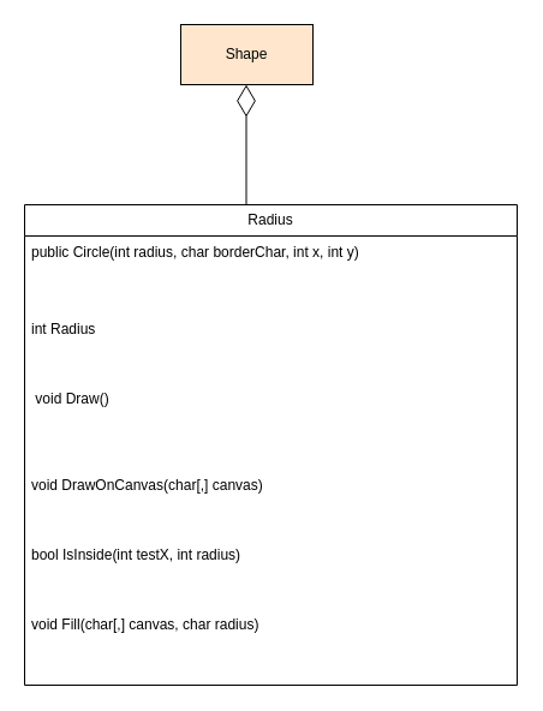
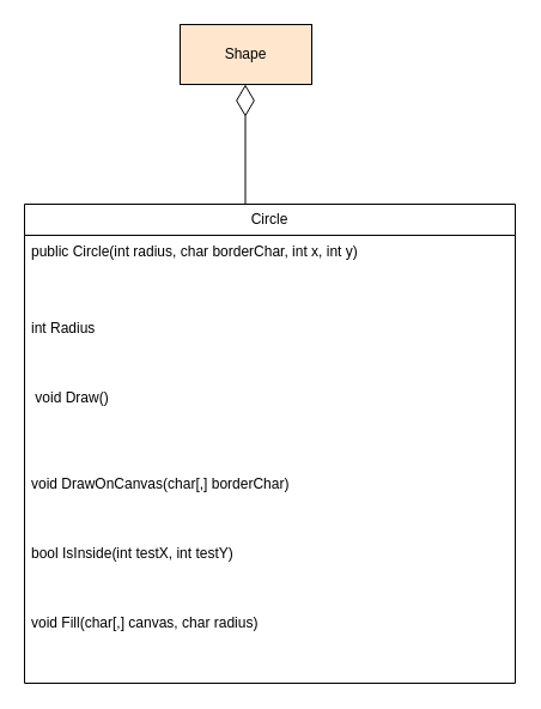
- <mxCell id="2" value="Radius" style="swimlane;fontStyle=0;childLayout=stackLayout;horizontal=1;startSize=26;fillColor=none;horizontalStack=0;resizeParent=1;resizeParentMax=0;resizeLast=0;collapsible=1;marginBottom=0;whiteSpace=wrap;html=1;" parent="1" vertex="1"><mxGeometry x="20" y="170" width="410" height="400" as="geometry" /></mxCell>
+ <mxCell id="2" value="Circle" style="swimlane;fontStyle=0;childLayout=stackLayout;horizontal=1;startSize=26;fillColor=none;horizontalStack=0;resizeParent=1;resizeParentMax=0;resizeLast=0;collapsible=1;marginBottom=0;whiteSpace=wrap;html=1;" parent="1" vertex="1"><mxGeometry x="20" y="170" width="410" height="400" as="geometry" /></mxCell>
- <mxCell id="6" value="void DrawOnCanvas(char[,] canvas)" style="text;strokeColor=none;fillColor=none;align=left;verticalAlign=top;spacingLeft=4;spacingRight=4;overflow=hidden;rotatable=0;points=[[0,0.5],[1,0.5]];portConstraint=eastwest;whiteSpace=wrap;html=1;" parent="2" vertex="1"><mxGeometry y="220" width="410" height="58" as="geometry" /></mxCell>
+ <mxCell id="6" value="void DrawOnCanvas(char[,] borderChar)" style="text;strokeColor=none;fillColor=none;align=left;verticalAlign=top;spacingLeft=4;spacingRight=4;overflow=hidden;rotatable=0;points=[[0,0.5],[1,0.5]];portConstraint=eastwest;whiteSpace=wrap;html=1;" parent="2" vertex="1"><mxGeometry y="220" width="410" height="58" as="geometry" /></mxCell>
- <mxCell id="7" value="bool IsInside(int testX, int radius)" style="text;strokeColor=none;fillColor=none;align=left;verticalAlign=top;spacingLeft=4;spacingRight=4;overflow=hidden;rotatable=0;points=[[0,0.5],[1,0.5]];portConstraint=eastwest;whiteSpace=wrap;html=1;" parent="2" vertex="1"><mxGeometry y="278" width="410" height="58" as="geometry" /></mxCell>
+ <mxCell id="7" value="bool IsInside(int testX, int testY)" style="text;strokeColor=none;fillColor=none;align=left;verticalAlign=top;spacingLeft=4;spacingRight=4;overflow=hidden;rotatable=0;points=[[0,0.5],[1,0.5]];portConstraint=eastwest;whiteSpace=wrap;html=1;" parent="2" vertex="1"><mxGeometry y="278" width="410" height="58" as="geometry" /></mxCell>
